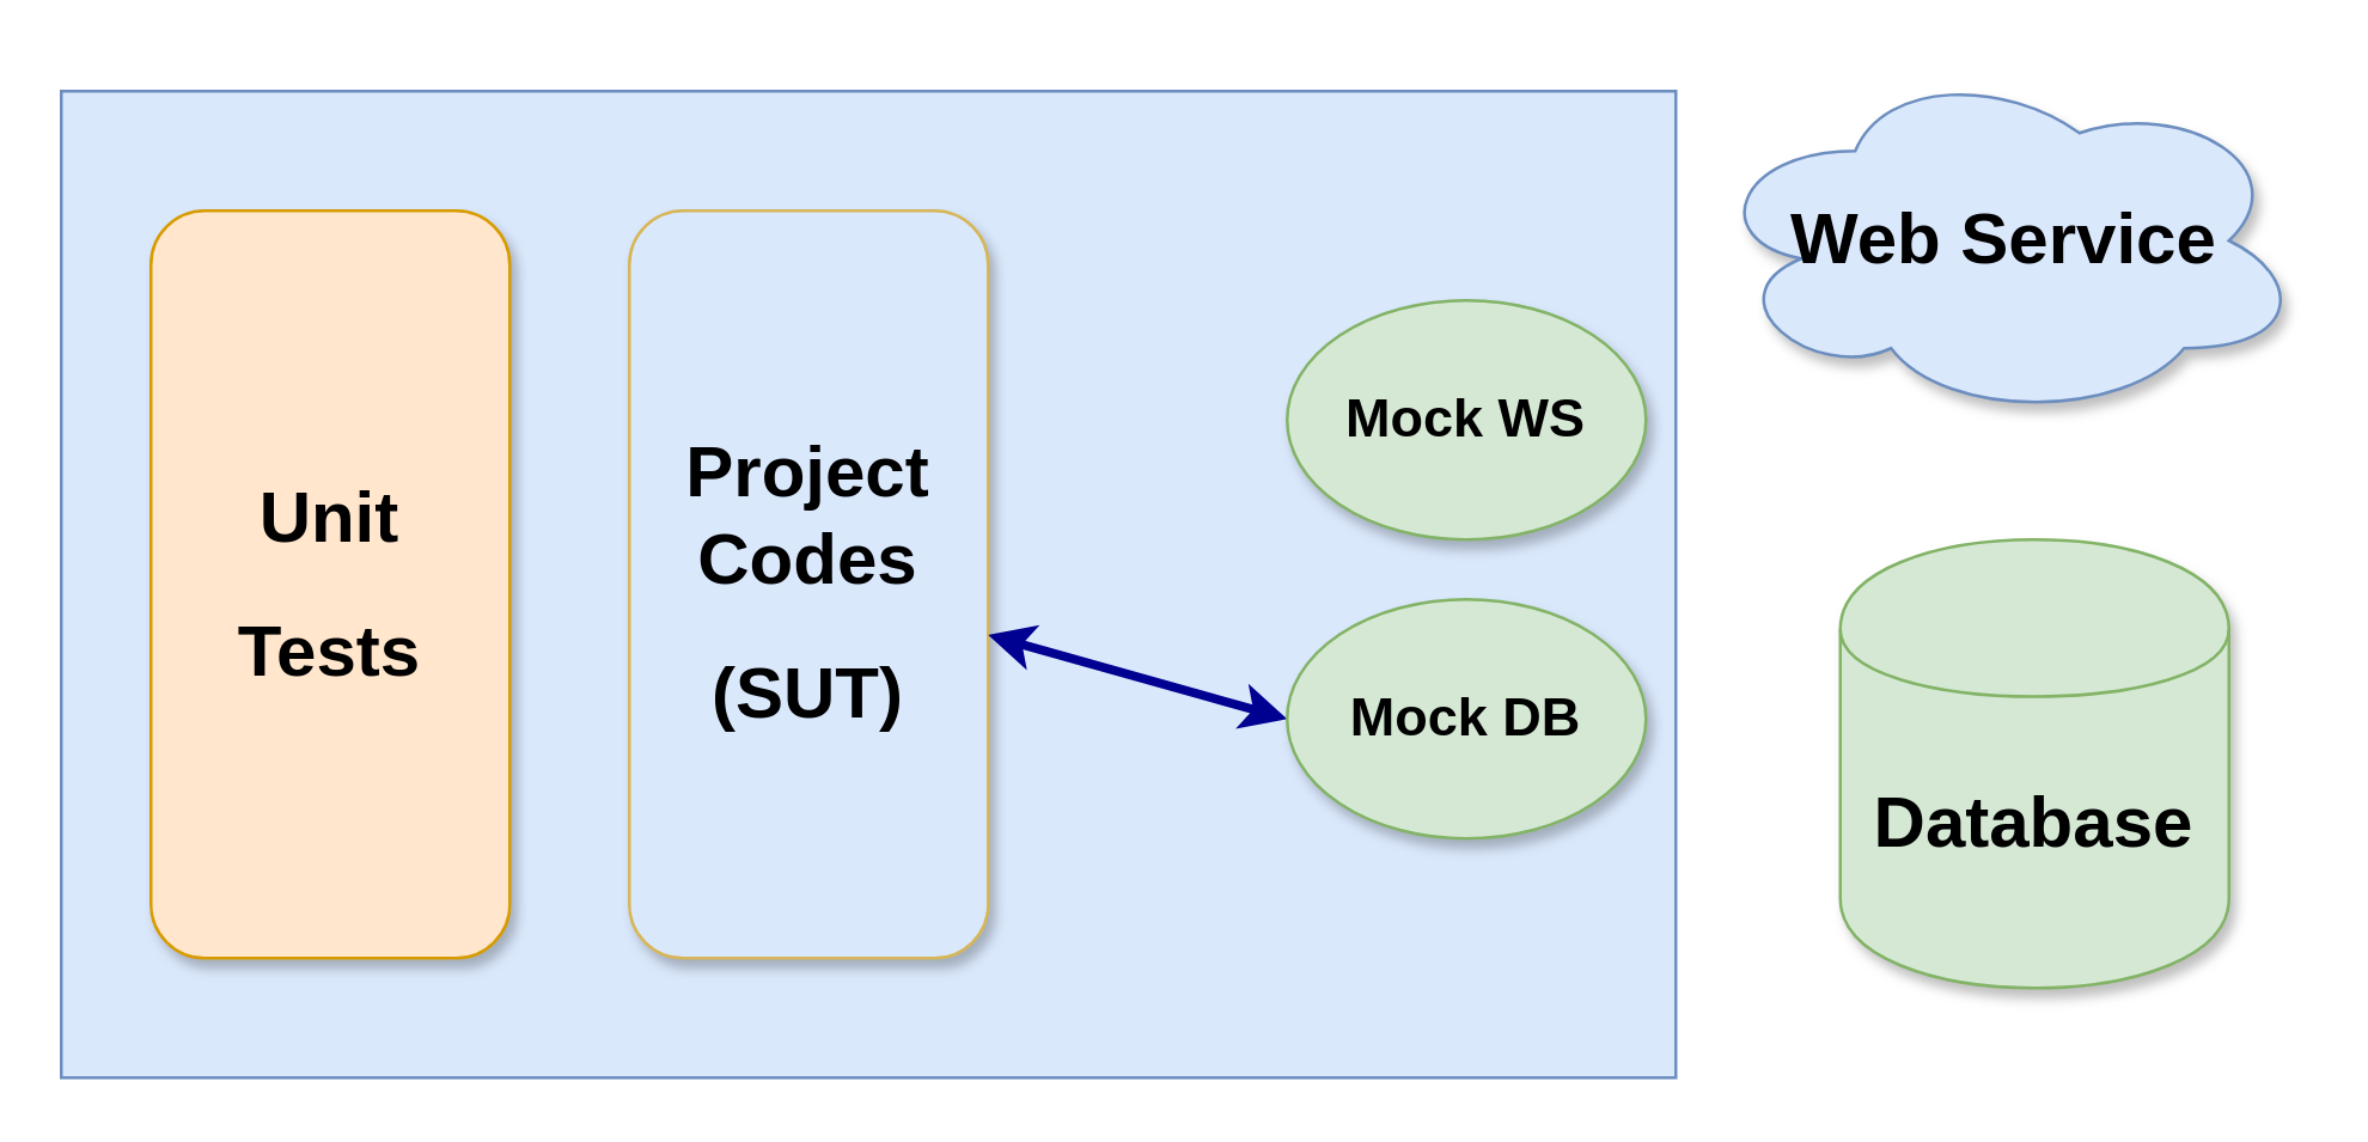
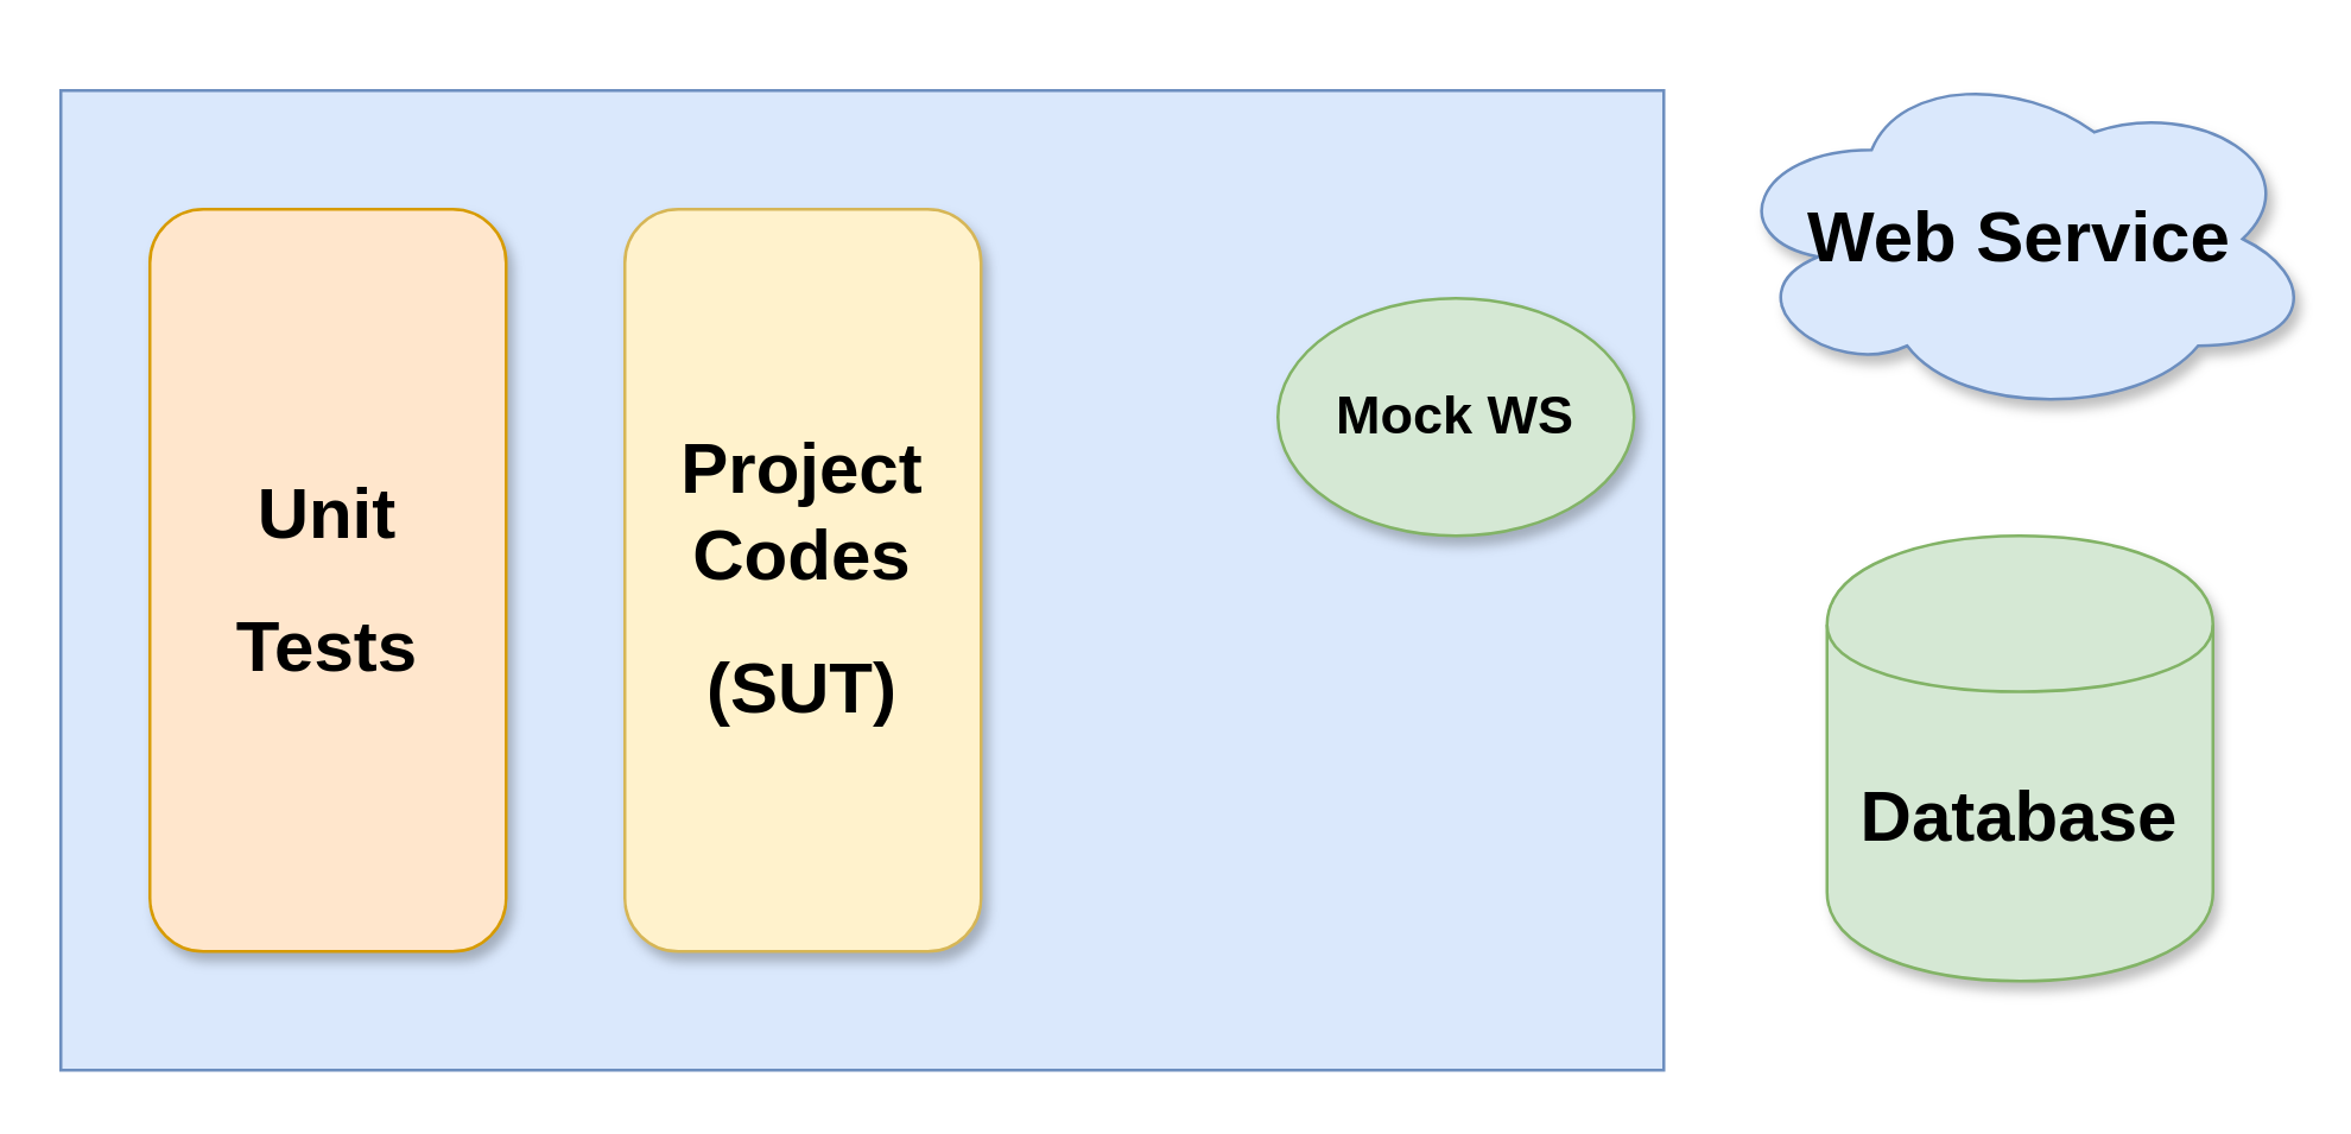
- <mxCell id="7" value="&lt;h1&gt;Web Service&lt;/h1&gt;" style="ellipse;shape=cloud;whiteSpace=wrap;html=1;shadow=1;comic=0;fillColor=#dae8fc;strokeColor=#6c8ebf;" parent="1" vertex="1"><mxGeometry x="570" y="20" width="200" height="120" as="geometry" /></mxCell>
+ <mxCell id="7" value="&lt;h1&gt;Web Service&lt;/h1&gt;" style="ellipse;shape=cloud;whiteSpace=wrap;html=1;shadow=1;comic=0;fillColor=#dae8fc;strokeColor=#6c8ebf;" parent="1" vertex="1"><mxGeometry x="580" y="20" width="200" height="120" as="geometry" /></mxCell>
- <mxCell id="4" value="&lt;h1&gt;Project&lt;br&gt;Codes&lt;/h1&gt;&lt;h1&gt;(SUT)&lt;/h1&gt;" style="rounded=1;whiteSpace=wrap;html=1;fillColor=#dae8fc;strokeColor=#d6b656;shadow=1;" parent="1" vertex="1"><mxGeometry x="210" y="70" width="120" height="250" as="geometry" /></mxCell>
+ <mxCell id="4" value="&lt;h1&gt;Project&lt;br&gt;Codes&lt;/h1&gt;&lt;h1&gt;(SUT)&lt;/h1&gt;" style="rounded=1;whiteSpace=wrap;html=1;fillColor=#fff2cc;strokeColor=#d6b656;shadow=1;" parent="1" vertex="1"><mxGeometry x="210" y="70" width="120" height="250" as="geometry" /></mxCell>
- <mxCell id="5" style="edgeStyle=none;rounded=0;orthogonalLoop=1;jettySize=auto;html=1;startArrow=classic;startFill=1;strokeColor=#000091;strokeWidth=3;exitX=0;exitY=0.5;exitDx=0;exitDy=0;" parent="1" source="9" target="4" edge="1"><mxGeometry relative="1" as="geometry" /></mxCell>
- <mxCell id="9" value="&lt;h2&gt;Mock DB&lt;/h2&gt;" style="ellipse;whiteSpace=wrap;html=1;shadow=1;comic=0;fillColor=#d5e8d4;strokeColor=#82b366;" parent="1" vertex="1"><mxGeometry x="430" y="200" width="120" height="80" as="geometry" /></mxCell>
